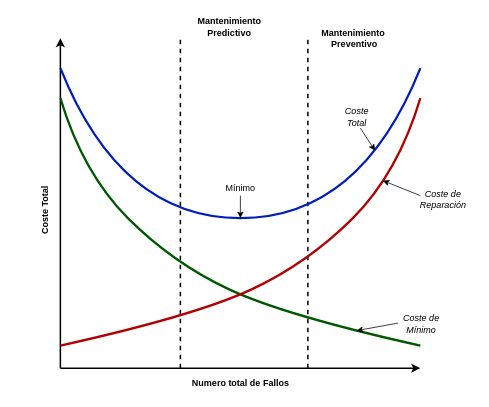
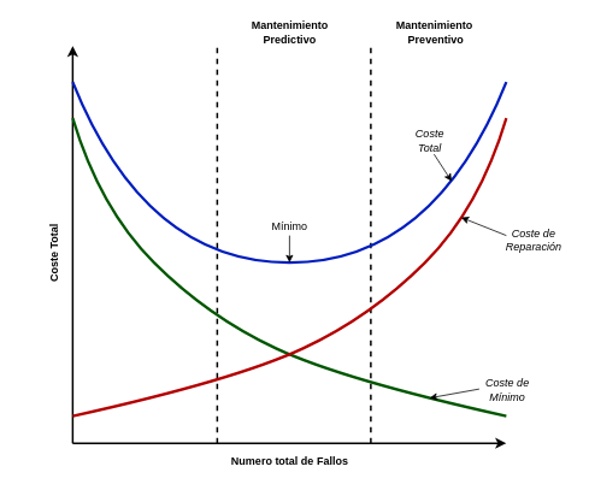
- <mxCell id="10" value="&lt;div&gt;&lt;b&gt;Mantenimiento&lt;/b&gt;&lt;/div&gt;&lt;div&gt;&lt;b&gt;Predictivo&lt;/b&gt;&lt;br&gt;&lt;/div&gt;" style="text;html=1;align=center;verticalAlign=middle;resizable=0;points=[];autosize=1;strokeColor=none;fillColor=none;" vertex="1" parent="1"><mxGeometry x="255" y="20" width="100" height="30" as="geometry" /></mxCell>
+ <mxCell id="10" value="&lt;div&gt;&lt;b&gt;Mantenimiento&lt;/b&gt;&lt;/div&gt;&lt;div&gt;&lt;b&gt;Predictivo&lt;/b&gt;&lt;br&gt;&lt;/div&gt;" style="text;html=1;align=center;verticalAlign=middle;resizable=0;points=[];autosize=1;strokeColor=none;fillColor=none;" vertex="1" parent="1"><mxGeometry x="270" y="20" width="100" height="30" as="geometry" /></mxCell>
- <mxCell id="9" value="&lt;div&gt;&lt;b&gt;Mantenimiento&lt;/b&gt;&lt;/div&gt;&lt;div&gt;&lt;b&gt;&amp;nbsp;Preventivo&lt;/b&gt;&lt;/div&gt;" style="text;html=1;align=center;verticalAlign=middle;resizable=0;points=[];autosize=1;strokeColor=none;fillColor=none;" vertex="1" parent="1"><mxGeometry x="420" y="35" width="100" height="30" as="geometry" /></mxCell>
+ <mxCell id="9" value="&lt;div&gt;&lt;b&gt;Mantenimiento&lt;/b&gt;&lt;/div&gt;&lt;div&gt;&lt;b&gt;&amp;nbsp;Preventivo&lt;/b&gt;&lt;/div&gt;" style="text;html=1;align=center;verticalAlign=middle;resizable=0;points=[];autosize=1;strokeColor=none;fillColor=none;" vertex="1" parent="1"><mxGeometry x="430" y="20" width="100" height="30" as="geometry" /></mxCell>
